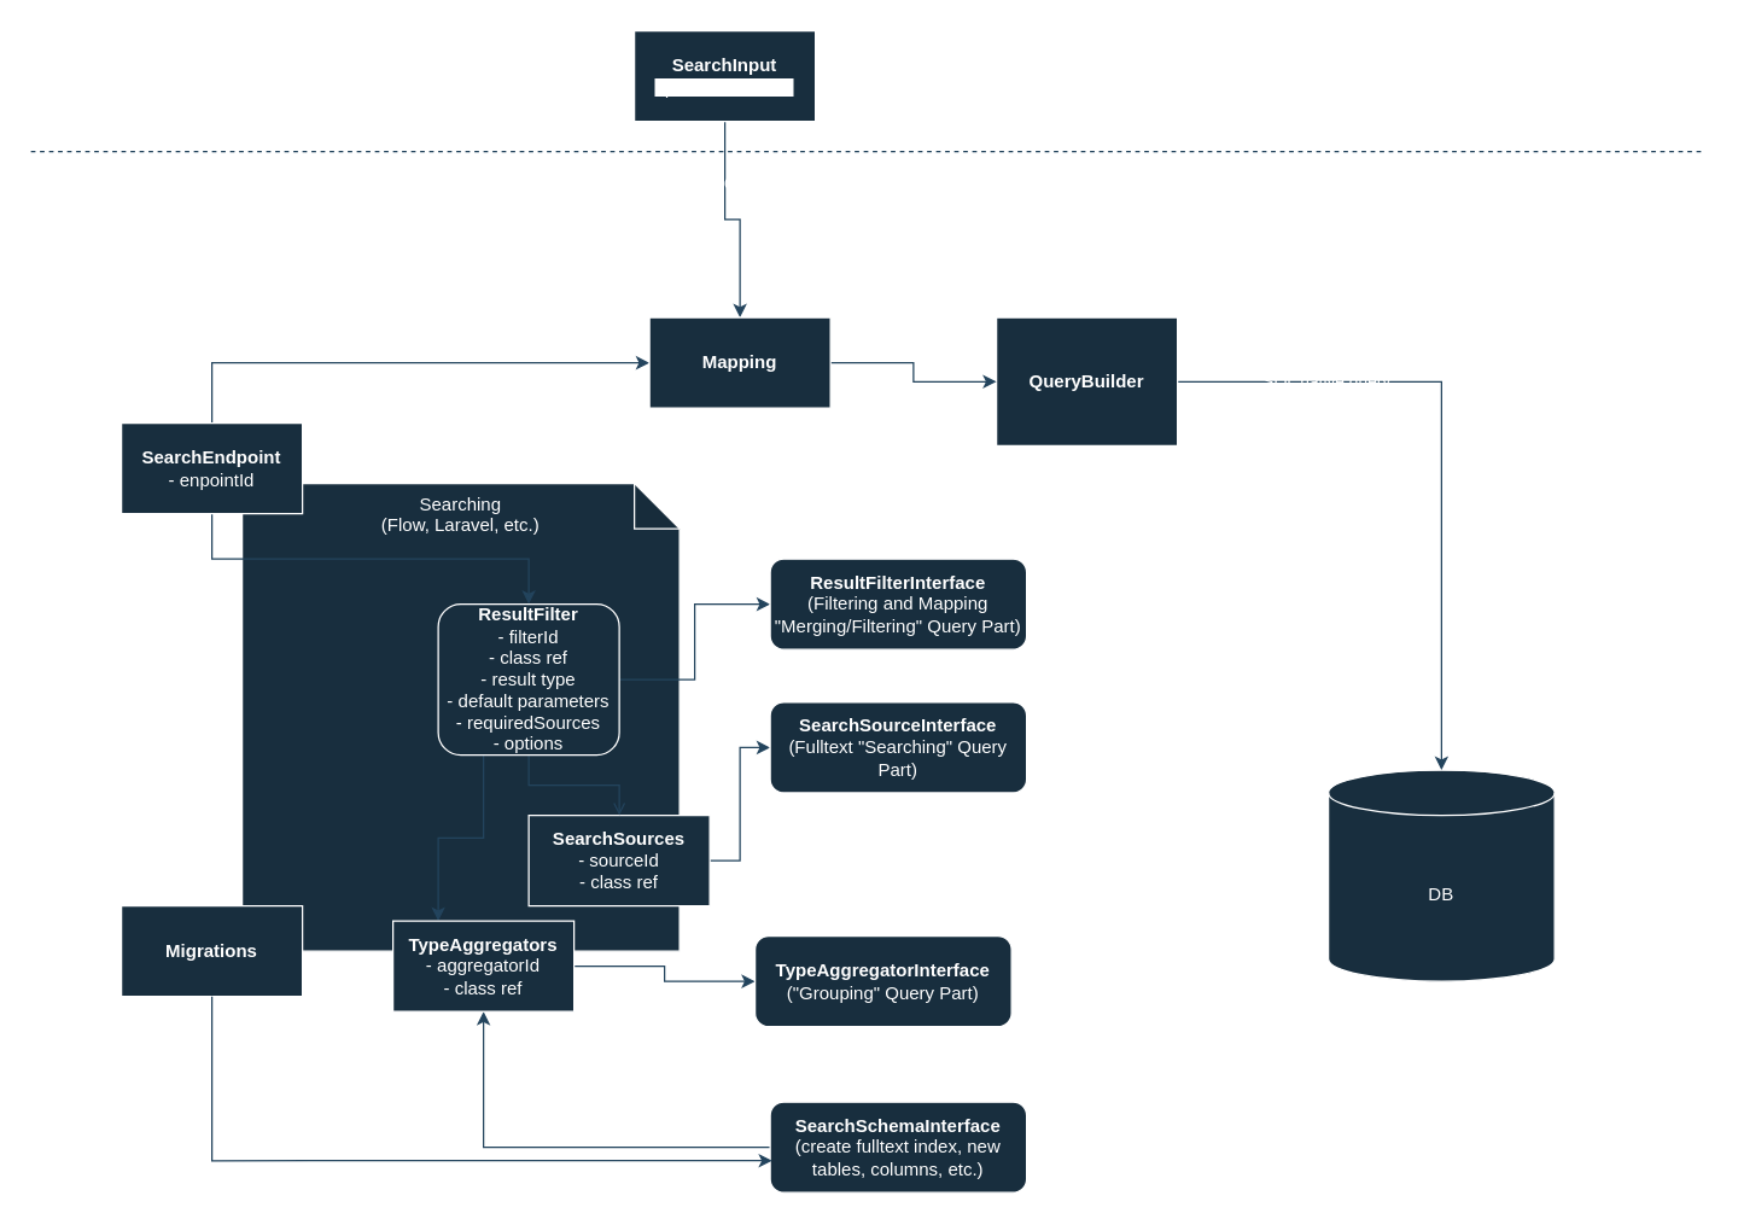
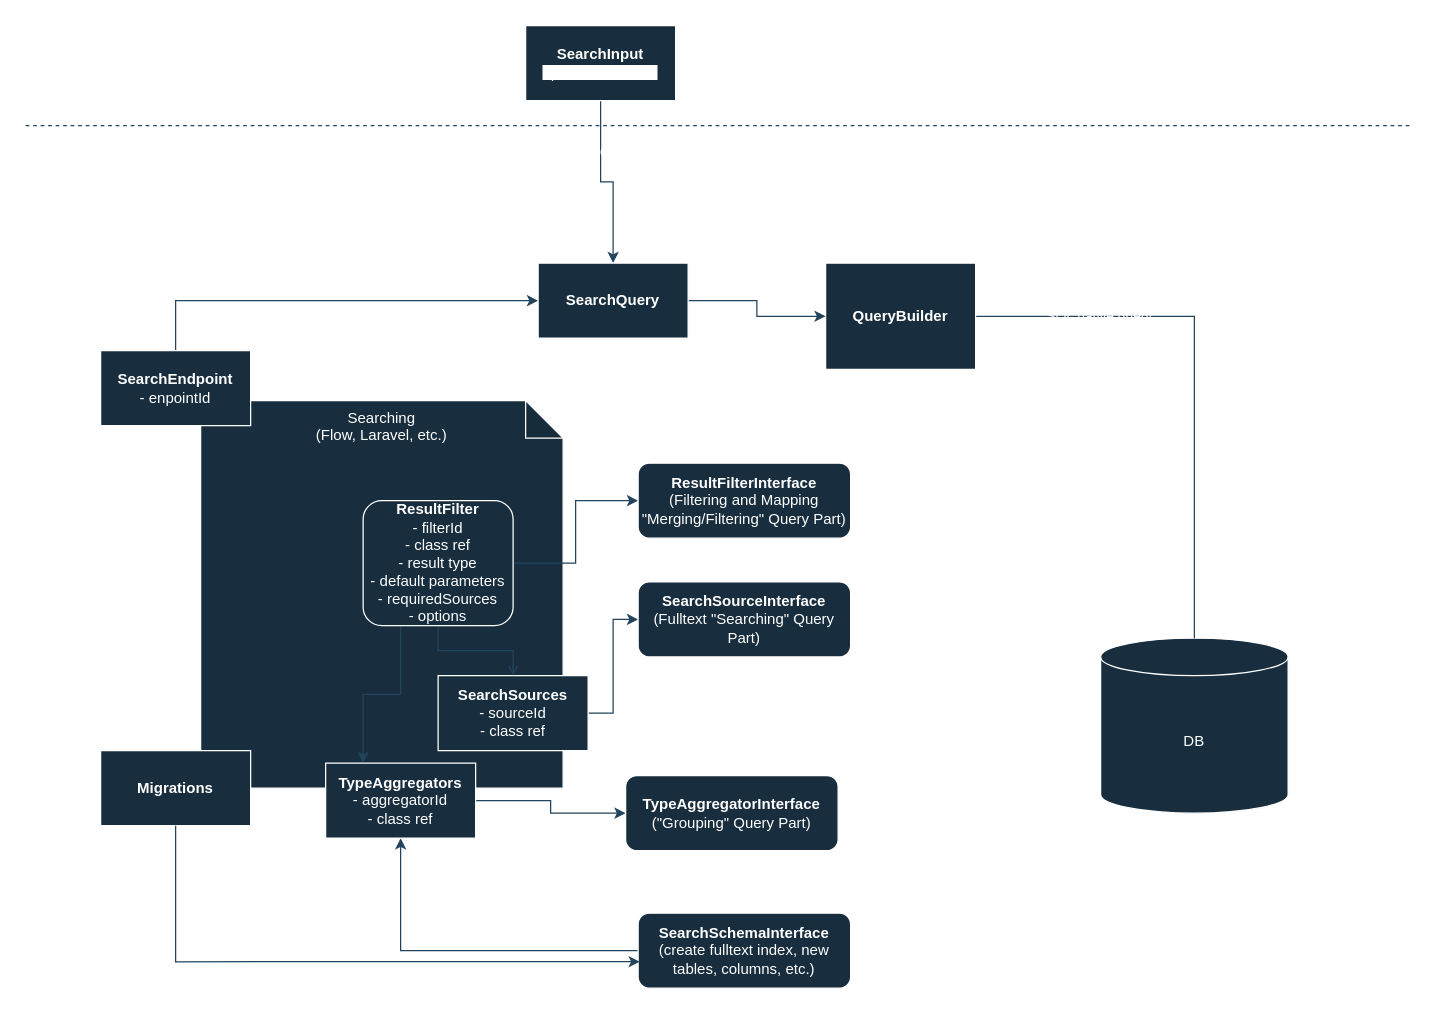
- <mxCell id="28" value="&lt;b&gt;Mapping&lt;/b&gt;" style="rounded=0;whiteSpace=wrap;html=1;labelBackgroundColor=none;fillColor=#182E3E;strokeColor=#FFFFFF;fontColor=#FFFFFF;" parent="1" vertex="1"><mxGeometry x="430" y="210" width="120" height="60" as="geometry" /></mxCell>
+ <mxCell id="28" value="&lt;b&gt;SearchQuery&lt;/b&gt;" style="rounded=0;whiteSpace=wrap;html=1;labelBackgroundColor=none;fillColor=#182E3E;strokeColor=#FFFFFF;fontColor=#FFFFFF;" parent="1" vertex="1"><mxGeometry x="430" y="210" width="120" height="60" as="geometry" /></mxCell>
- <mxCell id="15" style="edgeStyle=orthogonalEdgeStyle;rounded=0;orthogonalLoop=1;jettySize=auto;html=1;exitX=0.5;exitY=1;exitDx=0;exitDy=0;labelBackgroundColor=none;strokeColor=#23445D;fontColor=default;" edge="1" parent="1" source="16" target="24"><mxGeometry relative="1" as="geometry" /></mxCell>
- <mxCell id="8" style="edgeStyle=orthogonalEdgeStyle;rounded=0;orthogonalLoop=1;jettySize=auto;html=1;labelBackgroundColor=none;strokeColor=#23445D;fontColor=default;" parent="1" source="10" target="5" edge="1"><mxGeometry relative="1" as="geometry" /></mxCell>
+ <mxCell id="8" style="edgeStyle=orthogonalEdgeStyle;rounded=0;orthogonalLoop=1;jettySize=auto;html=1;labelBackgroundColor=none;strokeColor=#23445D;fontColor=default;endArrow=none;" parent="1" source="10" target="5" edge="1"><mxGeometry relative="1" as="geometry" /></mxCell>
